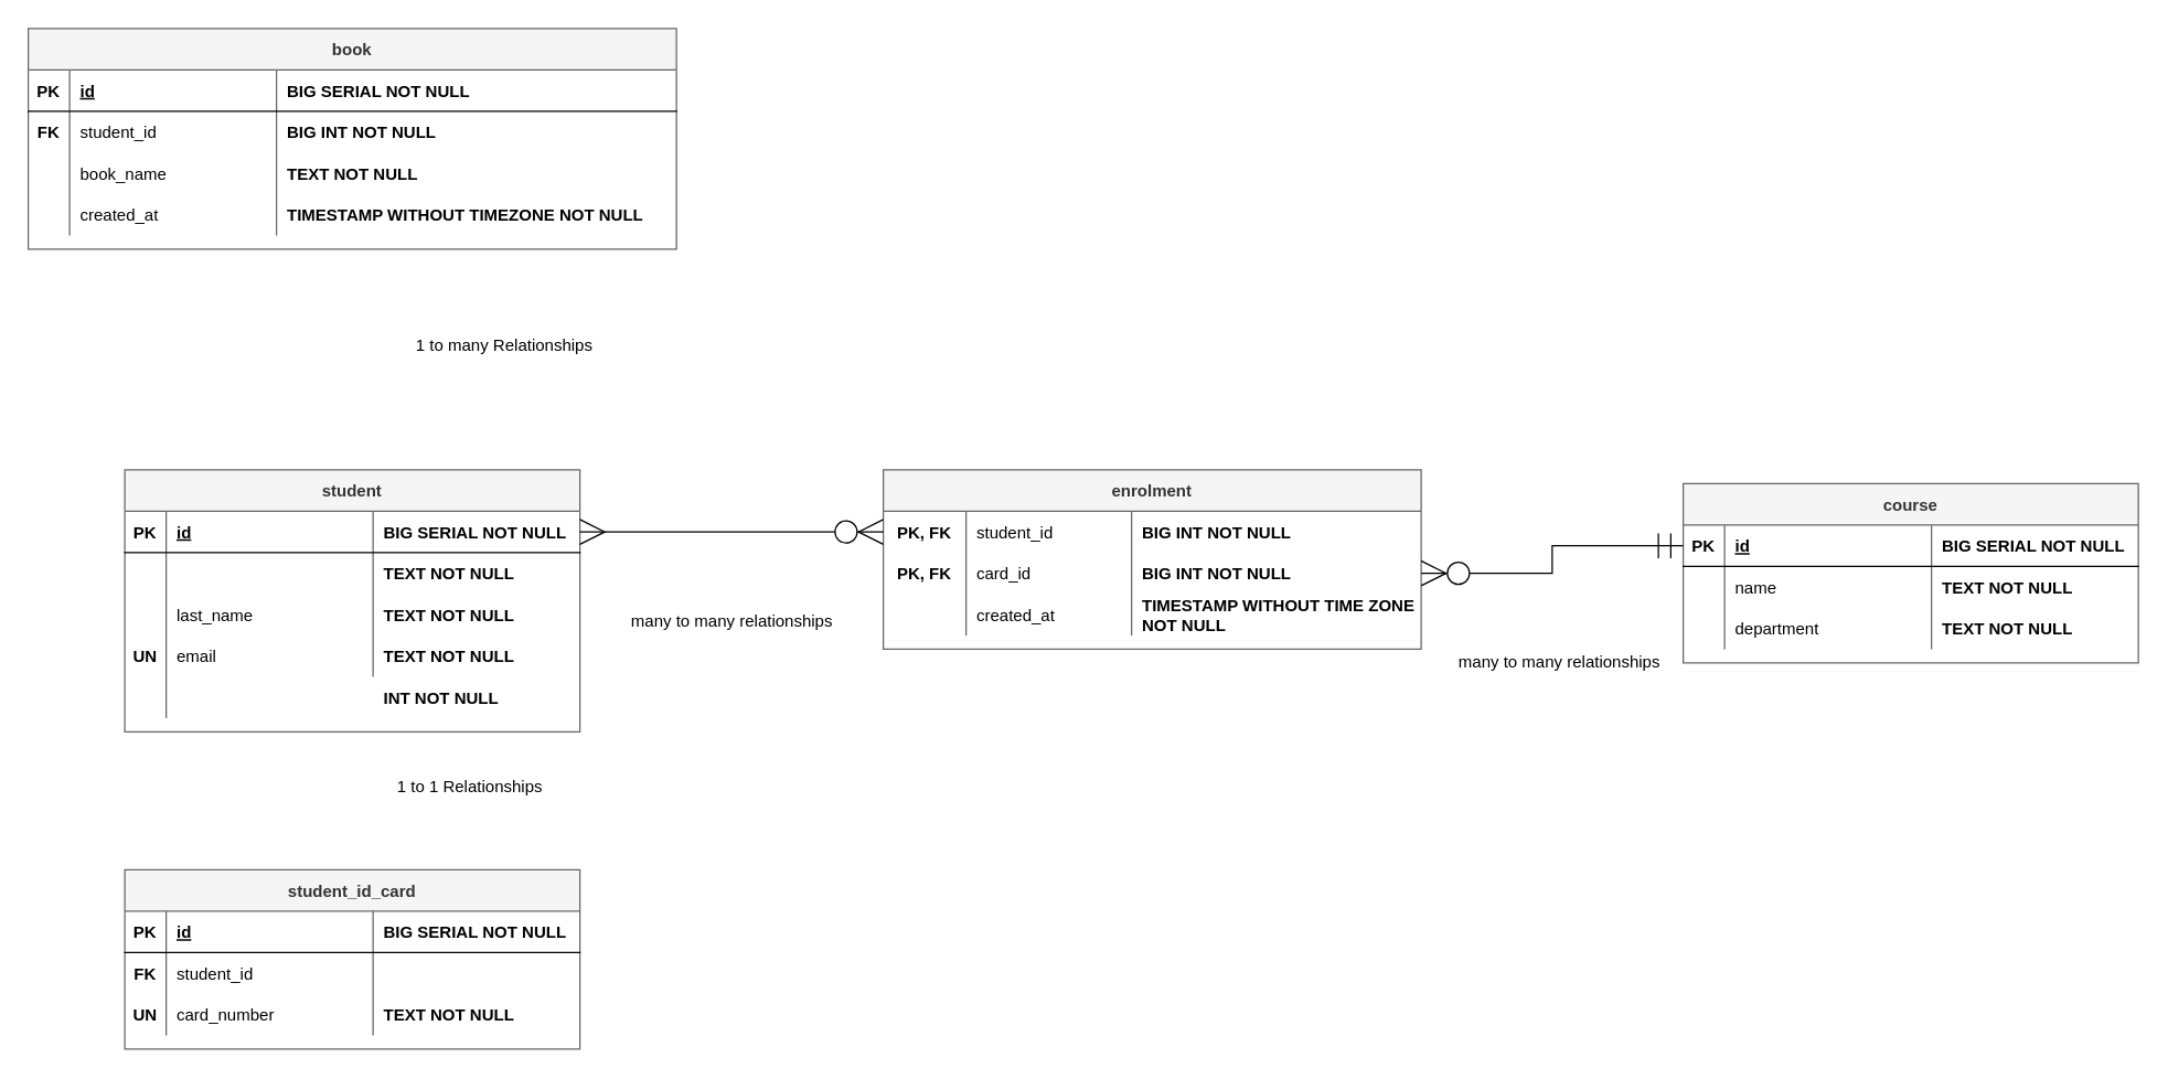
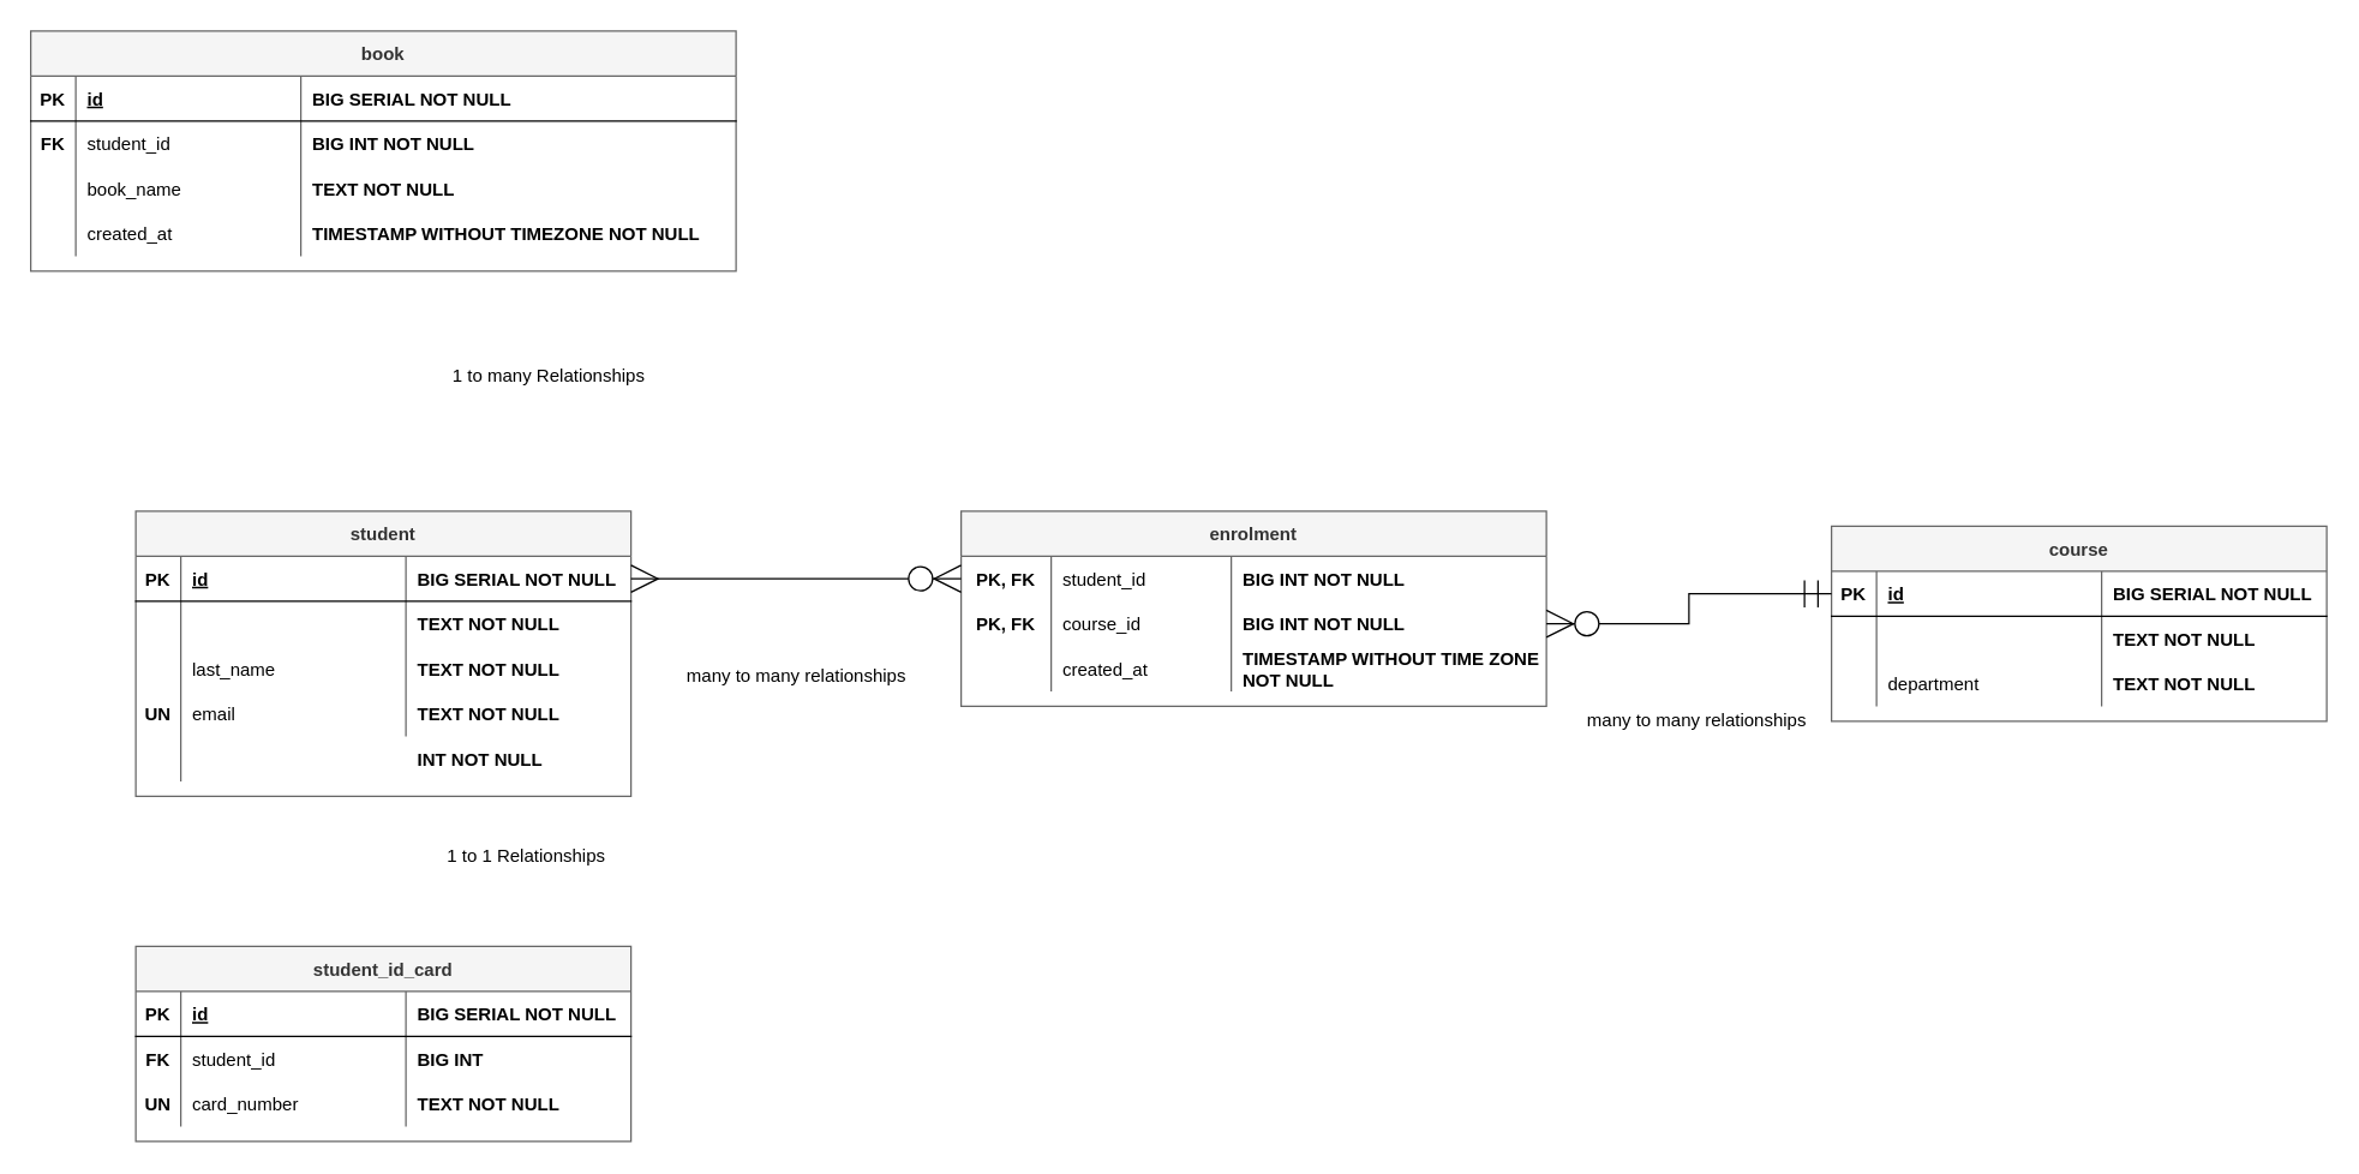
- <mxCell id="41" value="card_id" style="shape=partialRectangle;connectable=0;fillColor=none;top=0;left=0;bottom=0;right=0;align=left;spacingLeft=6;overflow=hidden;" vertex="1" parent="39"><mxGeometry x="60" width="120" height="30" as="geometry"><mxRectangle width="120" height="30" as="alternateBounds" /></mxGeometry></mxCell>
+ <mxCell id="41" value="course_id" style="shape=partialRectangle;connectable=0;fillColor=none;top=0;left=0;bottom=0;right=0;align=left;spacingLeft=6;overflow=hidden;" vertex="1" parent="39"><mxGeometry x="60" width="120" height="30" as="geometry"><mxRectangle width="120" height="30" as="alternateBounds" /></mxGeometry></mxCell>
- <mxCell id="28" value="name" style="shape=partialRectangle;connectable=0;fillColor=none;top=0;left=0;bottom=0;right=0;align=left;spacingLeft=6;overflow=hidden;" vertex="1" parent="26"><mxGeometry x="30" width="150" height="30" as="geometry"><mxRectangle width="150" height="30" as="alternateBounds" /></mxGeometry></mxCell>
- <mxCell id="80" value="1 to 1 Relationships" style="text;html=1;align=center;verticalAlign=middle;resizable=0;points=[];autosize=1;" vertex="1" parent="1"><mxGeometry x="280" y="560" width="120" height="20" as="geometry" /></mxCell>
+ <mxCell id="80" value="1 to 1 Relationships" style="text;html=1;align=center;verticalAlign=middle;resizable=0;points=[];autosize=1;" vertex="1" parent="1"><mxGeometry x="290" y="560" width="120" height="20" as="geometry" /></mxCell>
+ <mxCell id="55" value="BIG INT" style="shape=partialRectangle;connectable=0;fillColor=none;top=0;left=0;bottom=0;right=0;align=left;spacingLeft=6;overflow=hidden;fontStyle=1" vertex="1" parent="52"><mxGeometry x="180" width="150" height="30" as="geometry"><mxRectangle width="150" height="30" as="alternateBounds" /></mxGeometry></mxCell>
